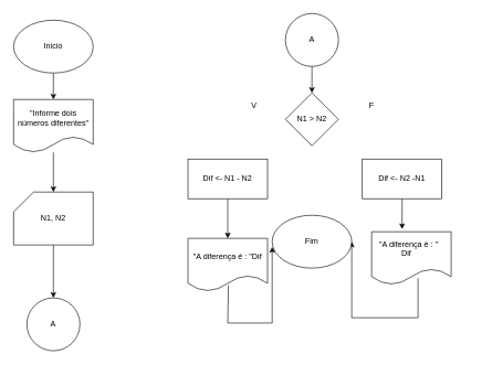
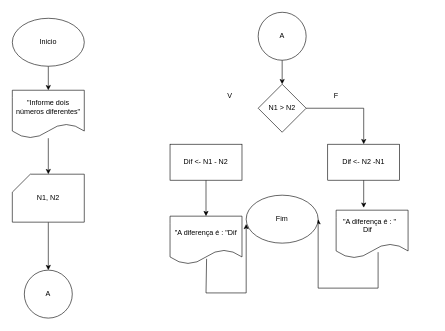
+ <mxCell id="11" style="edgeStyle=orthogonalEdgeStyle;rounded=0;orthogonalLoop=1;jettySize=auto;html=1;entryX=0.5;entryY=0;entryDx=0;entryDy=0;" edge="1" parent="1" source="12" target="18"><mxGeometry relative="1" as="geometry" /></mxCell>
